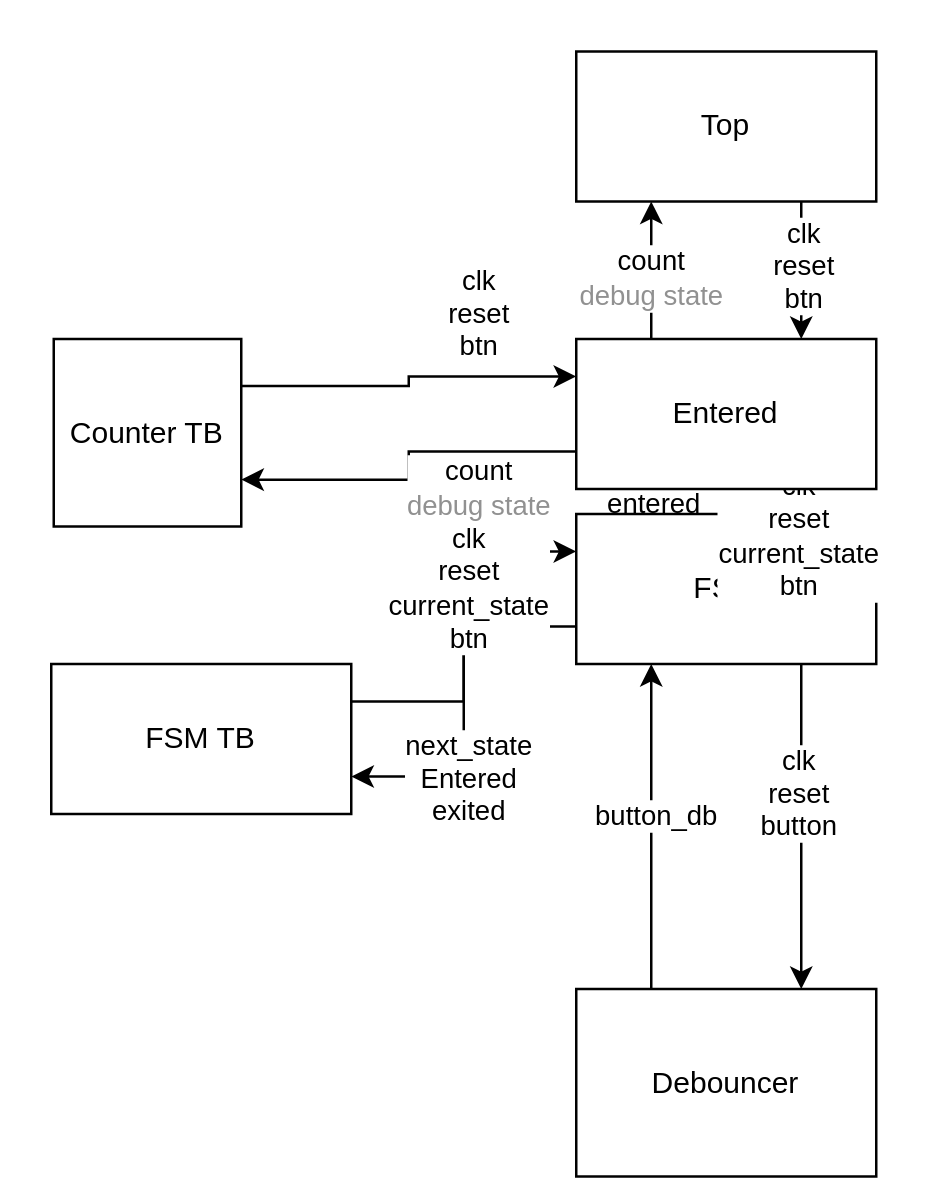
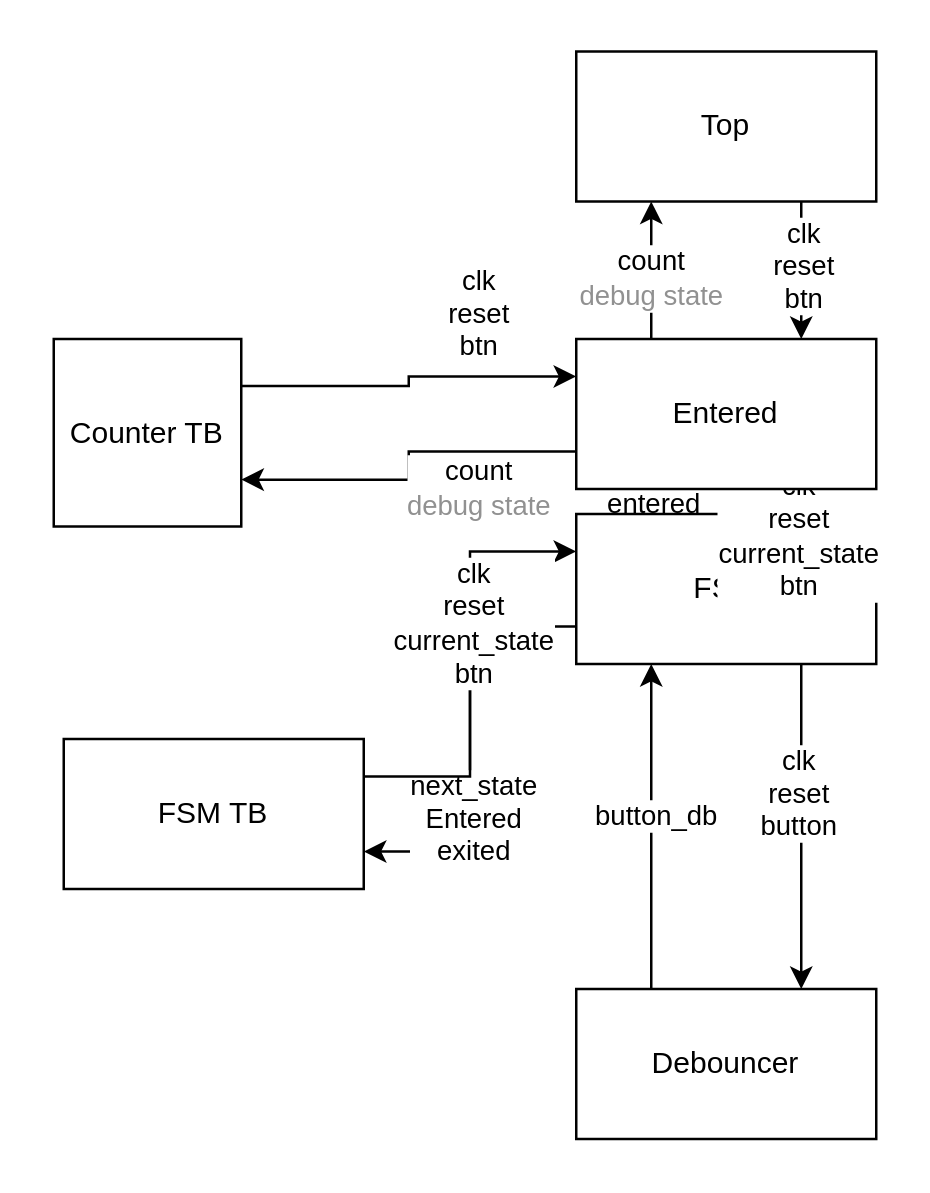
- <mxCell id="21" value="FSM TB" style="rounded=0;whiteSpace=wrap;html=1;" vertex="1" parent="1"><mxGeometry x="20" y="265" width="120" height="60" as="geometry" /></mxCell>
+ <mxCell id="21" value="FSM TB" style="rounded=0;whiteSpace=wrap;html=1;" vertex="1" parent="1"><mxGeometry x="25" y="295" width="120" height="60" as="geometry" /></mxCell>
- <mxCell id="4" value="Debouncer" style="rounded=0;whiteSpace=wrap;html=1;" vertex="1" parent="1"><mxGeometry x="230" y="395" width="120" height="75" as="geometry" /></mxCell>
+ <mxCell id="4" value="Debouncer" style="rounded=0;whiteSpace=wrap;html=1;" vertex="1" parent="1"><mxGeometry x="230" y="395" width="120" height="60" as="geometry" /></mxCell>
